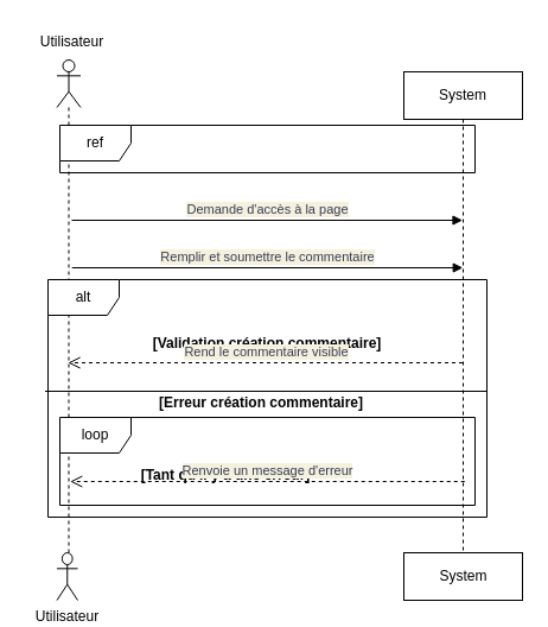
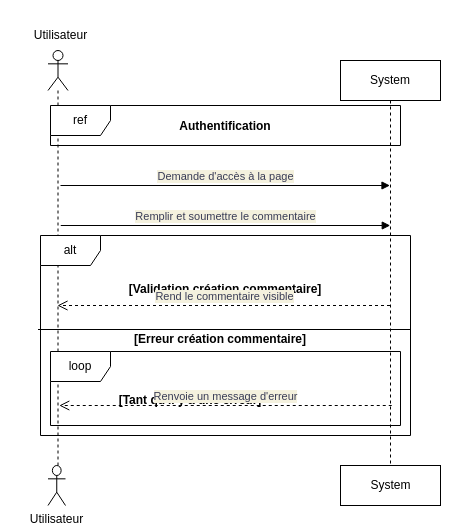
+ <mxCell id="7" value="Authentification" style="text;align=center;fontStyle=1;verticalAlign=middle;spacingLeft=3;spacingRight=3;rotatable=0;points=[[0,0.5],[1,0.5]];portConstraint=eastwest;rounded=0;" vertex="1" parent="1"><mxGeometry x="185" y="112" width="80" height="26" as="geometry" /></mxCell>
